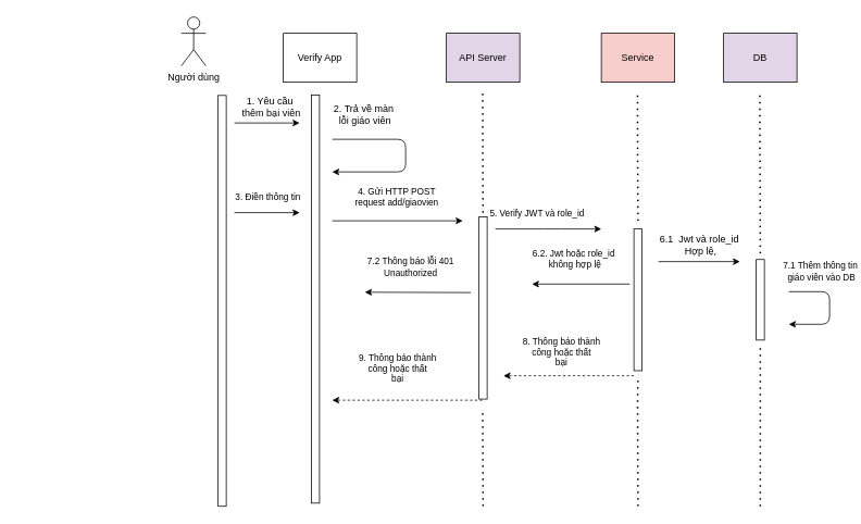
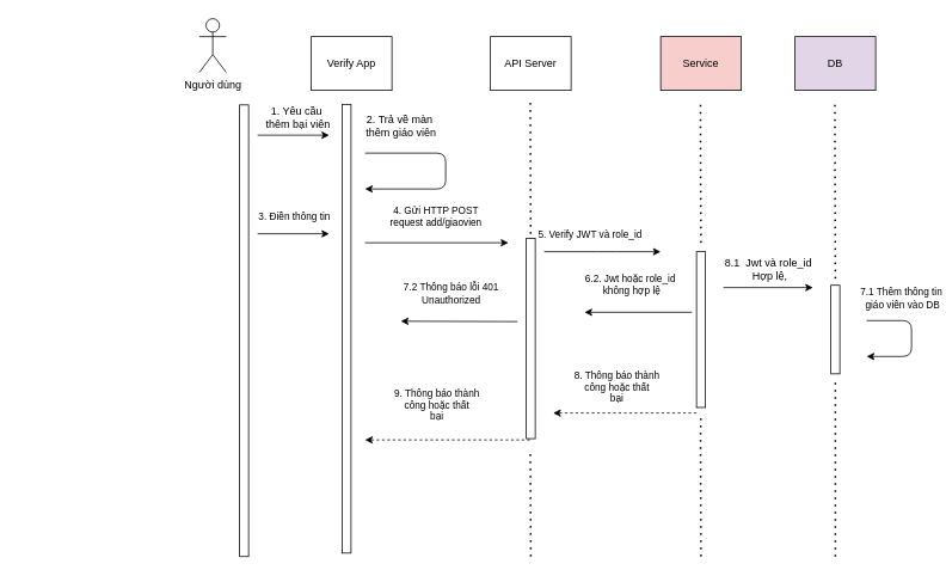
- <mxCell id="4" value="API Server" style="rounded=0;whiteSpace=wrap;html=1;fillColor=#e1d5e7;" vertex="1" parent="1"><mxGeometry x="547" y="40" width="90" height="60" as="geometry" /></mxCell>
+ <mxCell id="4" value="API Server" style="rounded=0;whiteSpace=wrap;html=1;" vertex="1" parent="1"><mxGeometry x="547" y="40" width="90" height="60" as="geometry" /></mxCell>
- <mxCell id="13" value="2. Trả về màn&amp;nbsp;&lt;br&gt;lỗi giáo viên" style="text;html=1;align=center;verticalAlign=middle;resizable=0;points=[];autosize=1;strokeColor=none;fillColor=none;" vertex="1" parent="1"><mxGeometry x="397" y="120" width="100" height="40" as="geometry" /></mxCell>
+ <mxCell id="13" value="2. Trả về màn&amp;nbsp;&lt;br&gt;thêm giáo viên" style="text;html=1;align=center;verticalAlign=middle;resizable=0;points=[];autosize=1;strokeColor=none;fillColor=none;" vertex="1" parent="1"><mxGeometry x="397" y="120" width="100" height="40" as="geometry" /></mxCell>
- <mxCell id="31" value="6.1&amp;nbsp; Jwt và role_id&lt;br&gt;&amp;nbsp;Hợp lệ," style="text;html=1;align=center;verticalAlign=middle;resizable=0;points=[];autosize=1;strokeColor=none;fillColor=none;" vertex="1" parent="1"><mxGeometry x="797" y="280" width="120" height="40" as="geometry" /></mxCell>
+ <mxCell id="31" value="8.1&amp;nbsp; Jwt và role_id&lt;br&gt;&amp;nbsp;Hợp lệ," style="text;html=1;align=center;verticalAlign=middle;resizable=0;points=[];autosize=1;strokeColor=none;fillColor=none;" vertex="1" parent="1"><mxGeometry x="797" y="280" width="120" height="40" as="geometry" /></mxCell>
